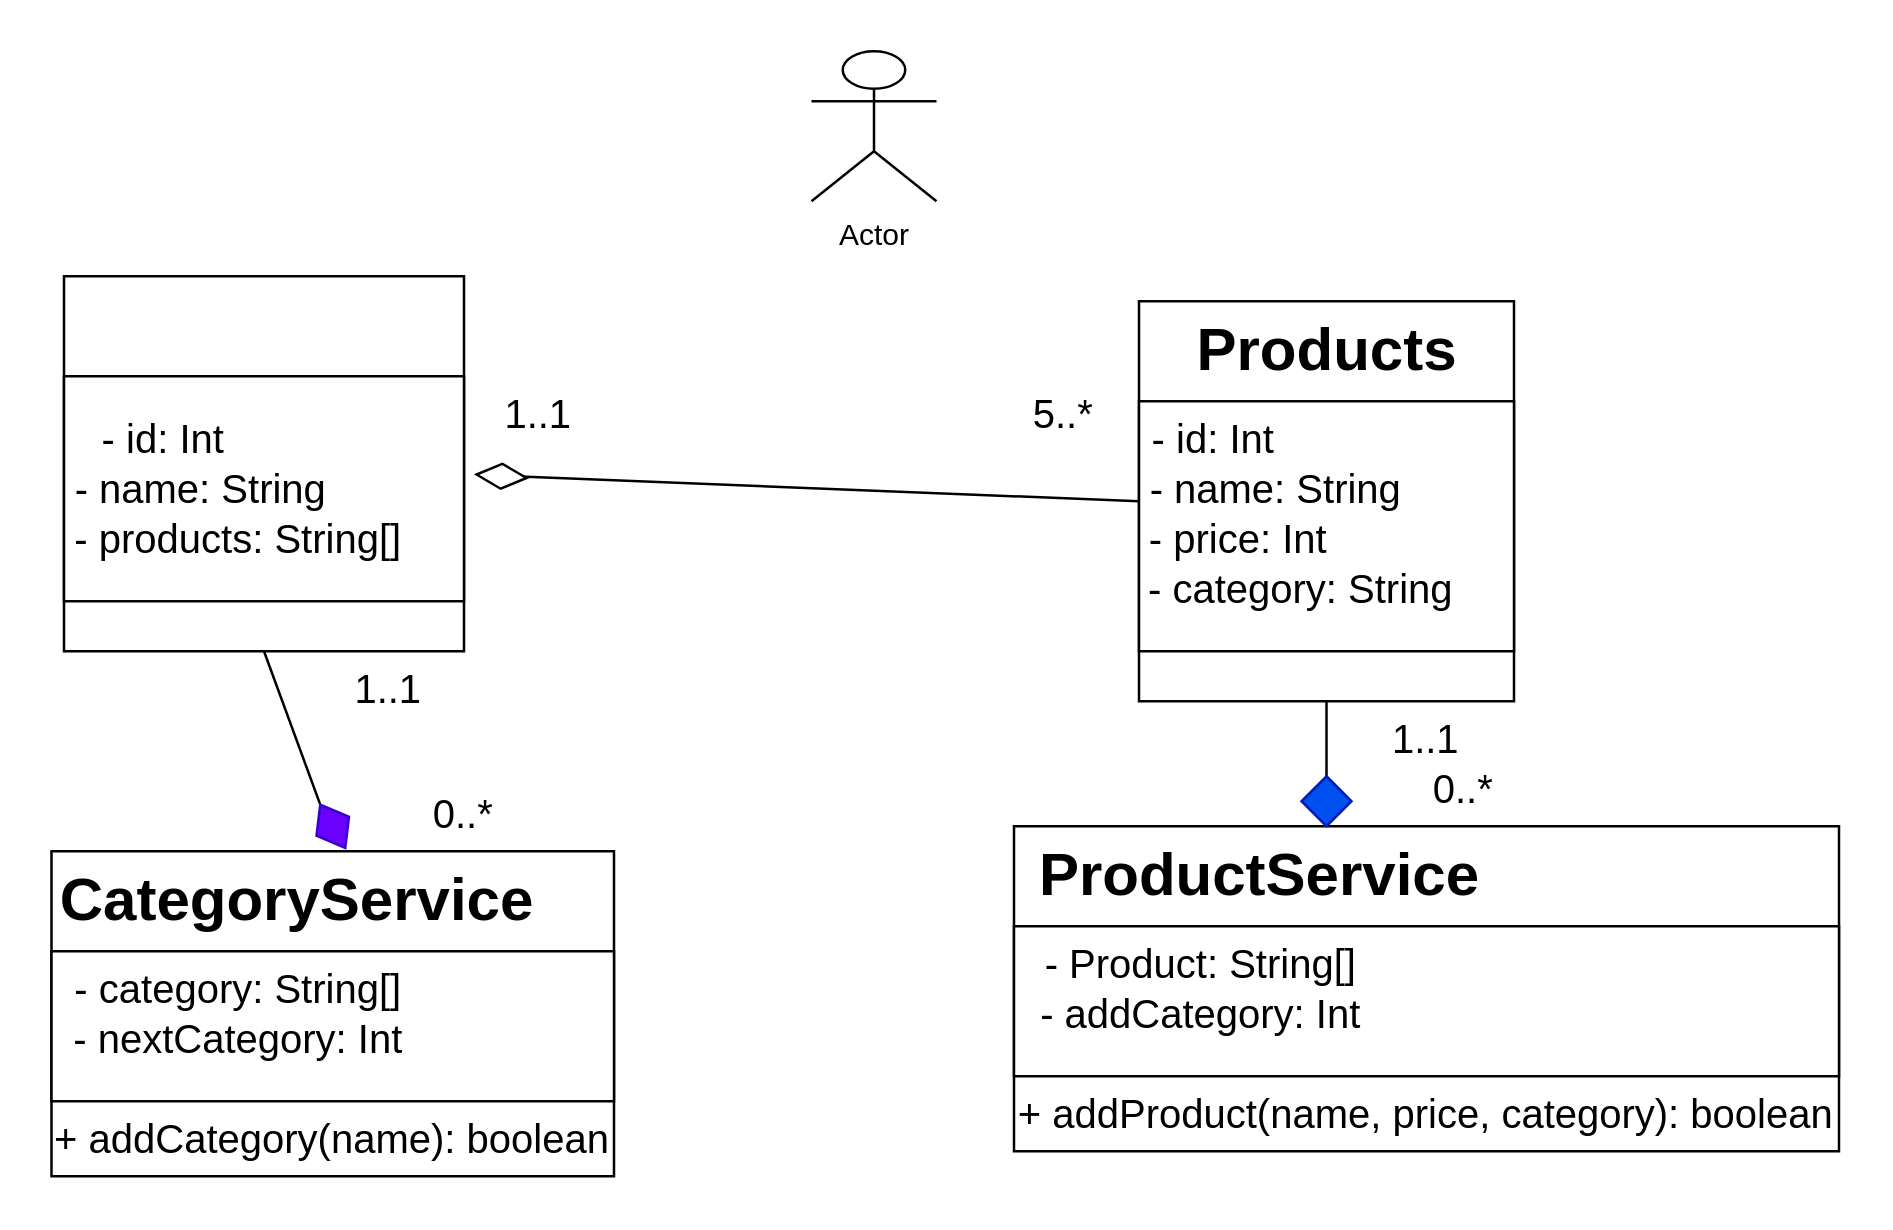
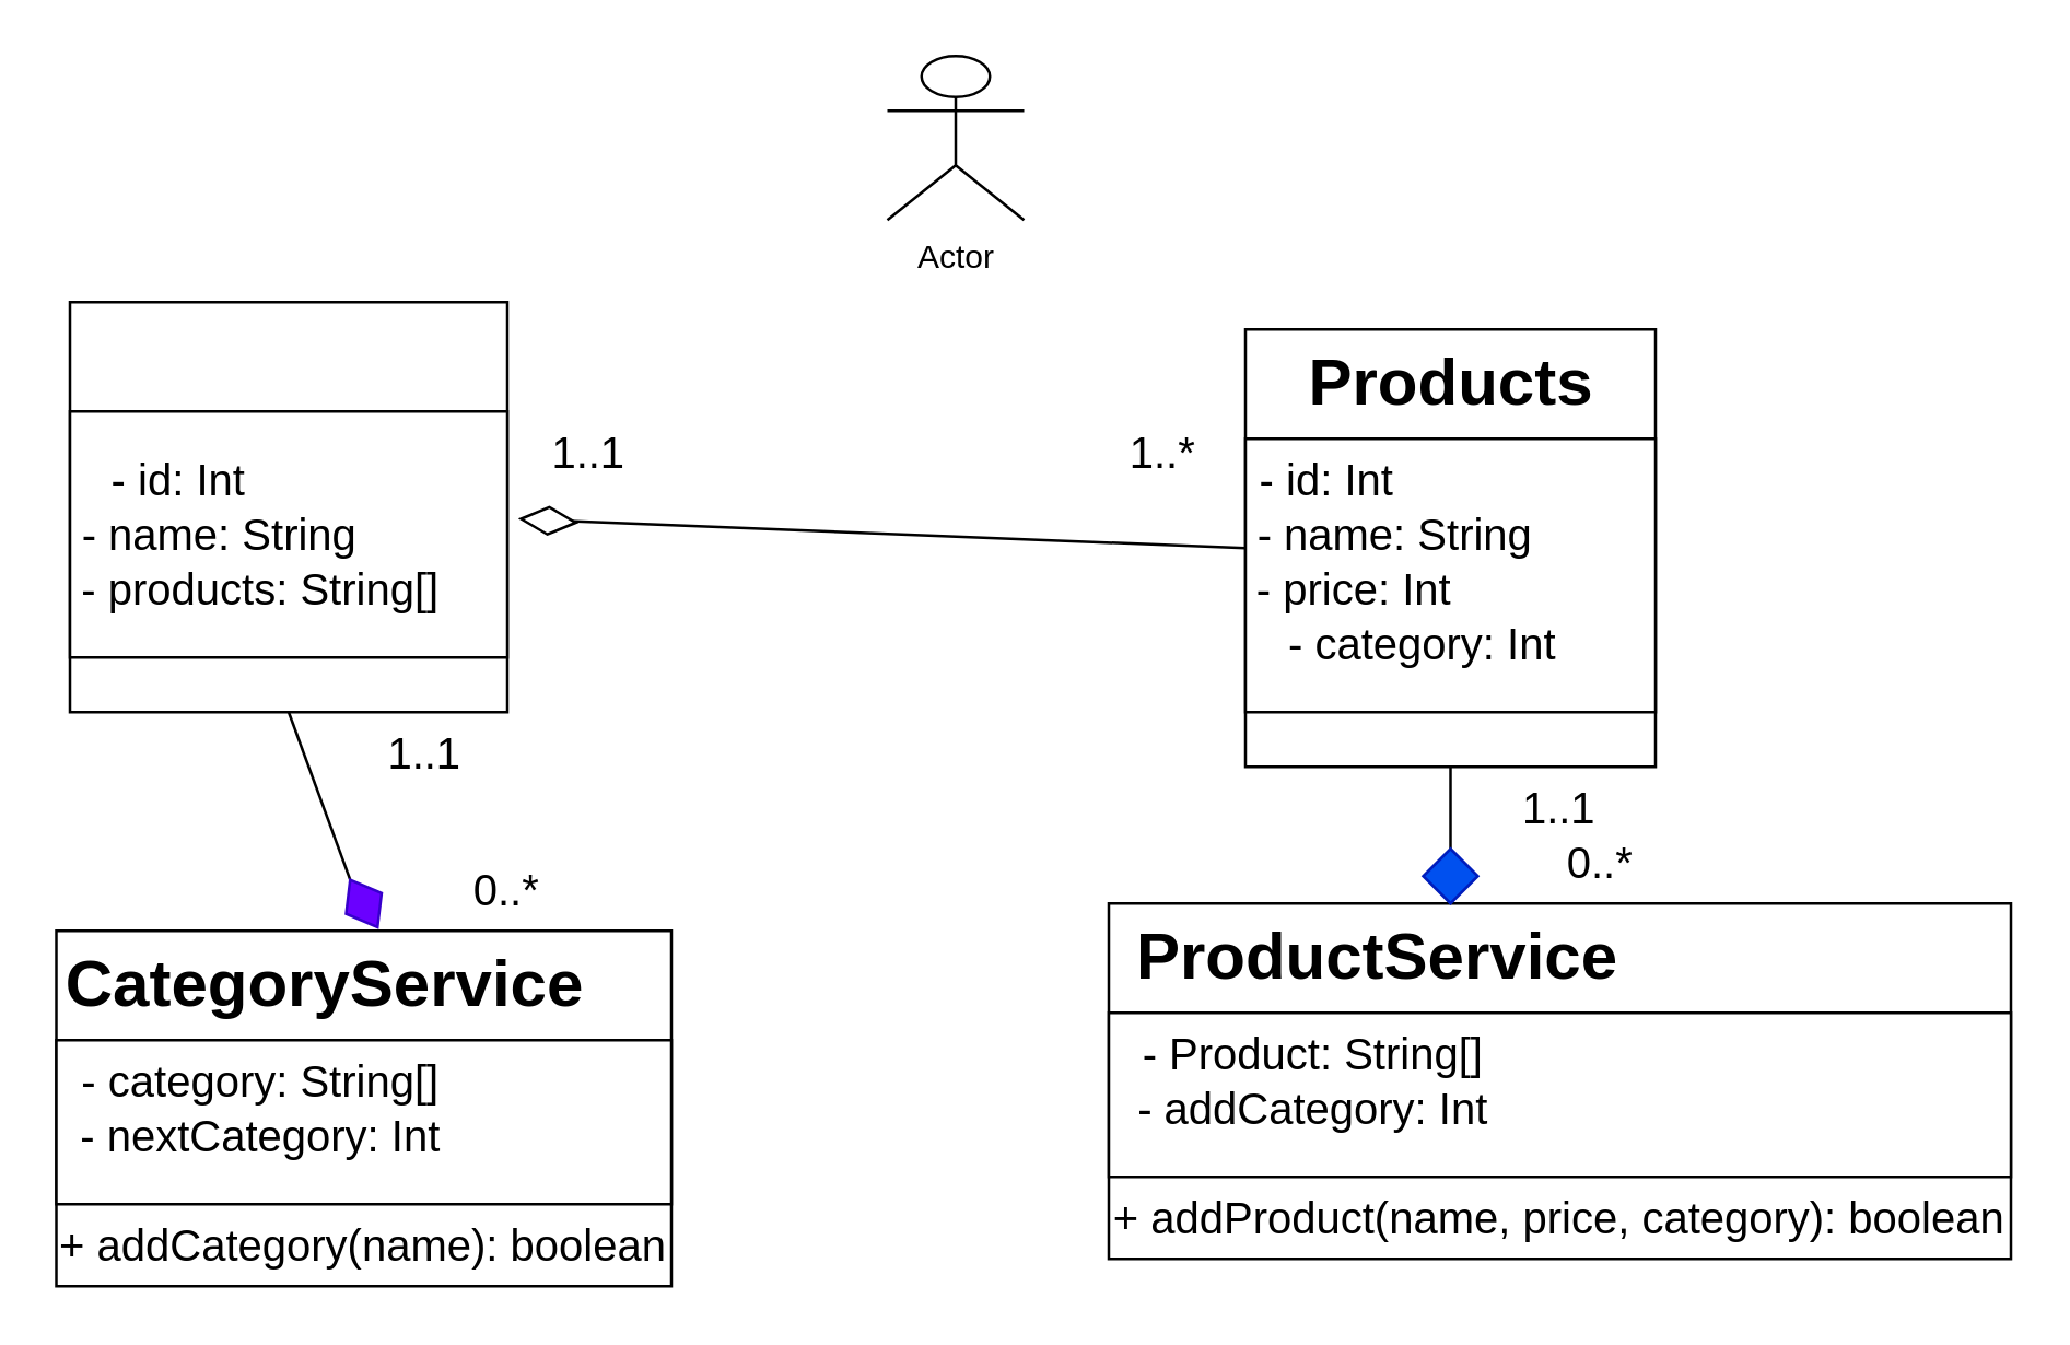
- <mxCell id="10" value="5..*" style="text;html=1;strokeColor=none;fillColor=none;align=center;verticalAlign=middle;whiteSpace=wrap;rounded=0;fontSize=16;" vertex="1" parent="1"><mxGeometry x="395" y="150" width="60" height="30" as="geometry" /></mxCell>
+ <mxCell id="10" value="1..*" style="text;html=1;strokeColor=none;fillColor=none;align=center;verticalAlign=middle;whiteSpace=wrap;rounded=0;fontSize=16;" vertex="1" parent="1"><mxGeometry x="395" y="150" width="60" height="30" as="geometry" /></mxCell>
- <mxCell id="9" value="- category: String" style="text;html=1;strokeColor=none;fillColor=none;align=center;verticalAlign=middle;whiteSpace=wrap;rounded=0;fontSize=16;" vertex="1" parent="1"><mxGeometry x="455" y="220" width="130" height="30" as="geometry" /></mxCell>
+ <mxCell id="9" value="- category: Int" style="text;html=1;strokeColor=none;fillColor=none;align=center;verticalAlign=middle;whiteSpace=wrap;rounded=0;fontSize=16;" vertex="1" parent="1"><mxGeometry x="455" y="220" width="130" height="30" as="geometry" /></mxCell>
